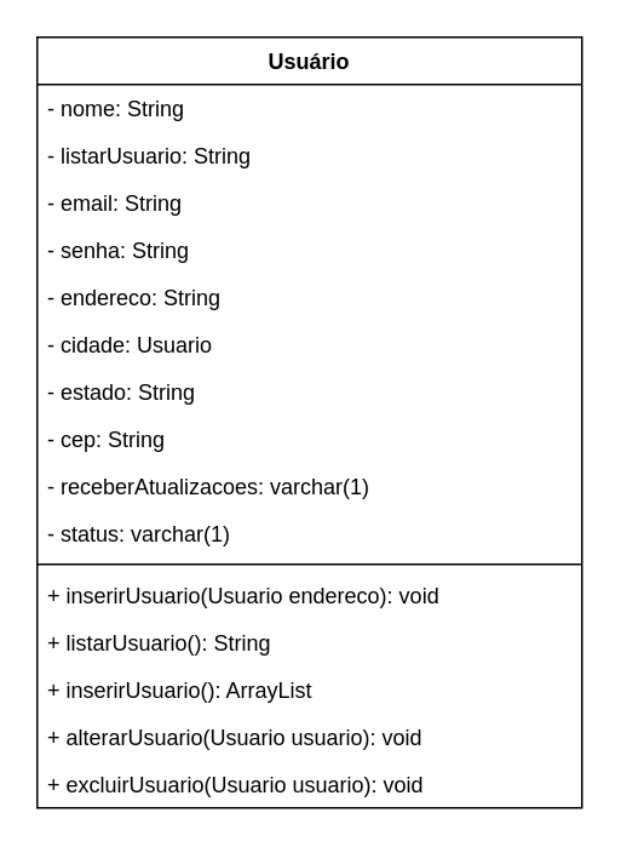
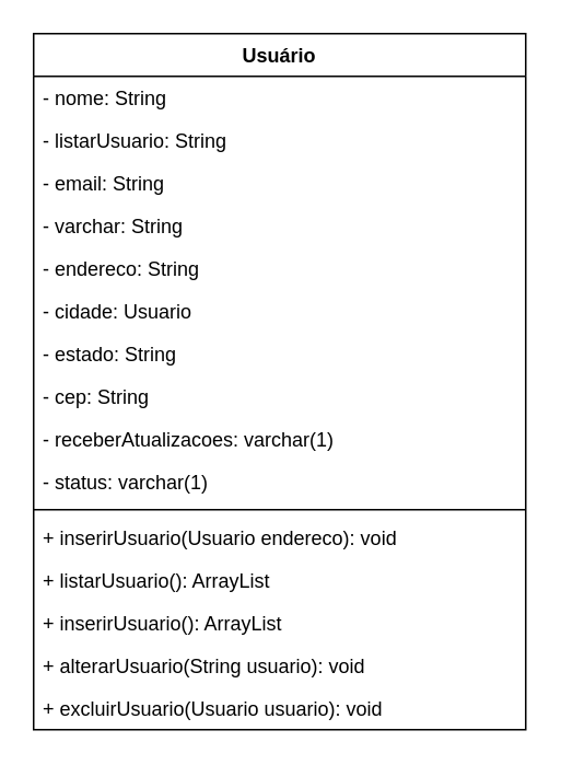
- <mxCell id="6" value="- senha: String" style="text;strokeColor=none;fillColor=none;align=left;verticalAlign=top;spacingLeft=4;spacingRight=4;overflow=hidden;rotatable=0;points=[[0,0.5],[1,0.5]];portConstraint=eastwest;" vertex="1" parent="2"><mxGeometry y="104" width="300" height="26" as="geometry" /></mxCell>
+ <mxCell id="6" value="- varchar: String" style="text;strokeColor=none;fillColor=none;align=left;verticalAlign=top;spacingLeft=4;spacingRight=4;overflow=hidden;rotatable=0;points=[[0,0.5],[1,0.5]];portConstraint=eastwest;" vertex="1" parent="2"><mxGeometry y="104" width="300" height="26" as="geometry" /></mxCell>
- <mxCell id="15" value="+ listarUsuario(): String" style="text;strokeColor=none;fillColor=none;align=left;verticalAlign=top;spacingLeft=4;spacingRight=4;overflow=hidden;rotatable=0;points=[[0,0.5],[1,0.5]];portConstraint=eastwest;" vertex="1" parent="2"><mxGeometry y="320" width="300" height="26" as="geometry" /></mxCell>
+ <mxCell id="15" value="+ listarUsuario(): ArrayList" style="text;strokeColor=none;fillColor=none;align=left;verticalAlign=top;spacingLeft=4;spacingRight=4;overflow=hidden;rotatable=0;points=[[0,0.5],[1,0.5]];portConstraint=eastwest;" vertex="1" parent="2"><mxGeometry y="320" width="300" height="26" as="geometry" /></mxCell>
- <mxCell id="17" value="+ alterarUsuario(Usuario usuario): void" style="text;strokeColor=none;fillColor=none;align=left;verticalAlign=top;spacingLeft=4;spacingRight=4;overflow=hidden;rotatable=0;points=[[0,0.5],[1,0.5]];portConstraint=eastwest;" vertex="1" parent="2"><mxGeometry y="372" width="300" height="26" as="geometry" /></mxCell>
+ <mxCell id="17" value="+ alterarUsuario(String usuario): void" style="text;strokeColor=none;fillColor=none;align=left;verticalAlign=top;spacingLeft=4;spacingRight=4;overflow=hidden;rotatable=0;points=[[0,0.5],[1,0.5]];portConstraint=eastwest;" vertex="1" parent="2"><mxGeometry y="372" width="300" height="26" as="geometry" /></mxCell>
